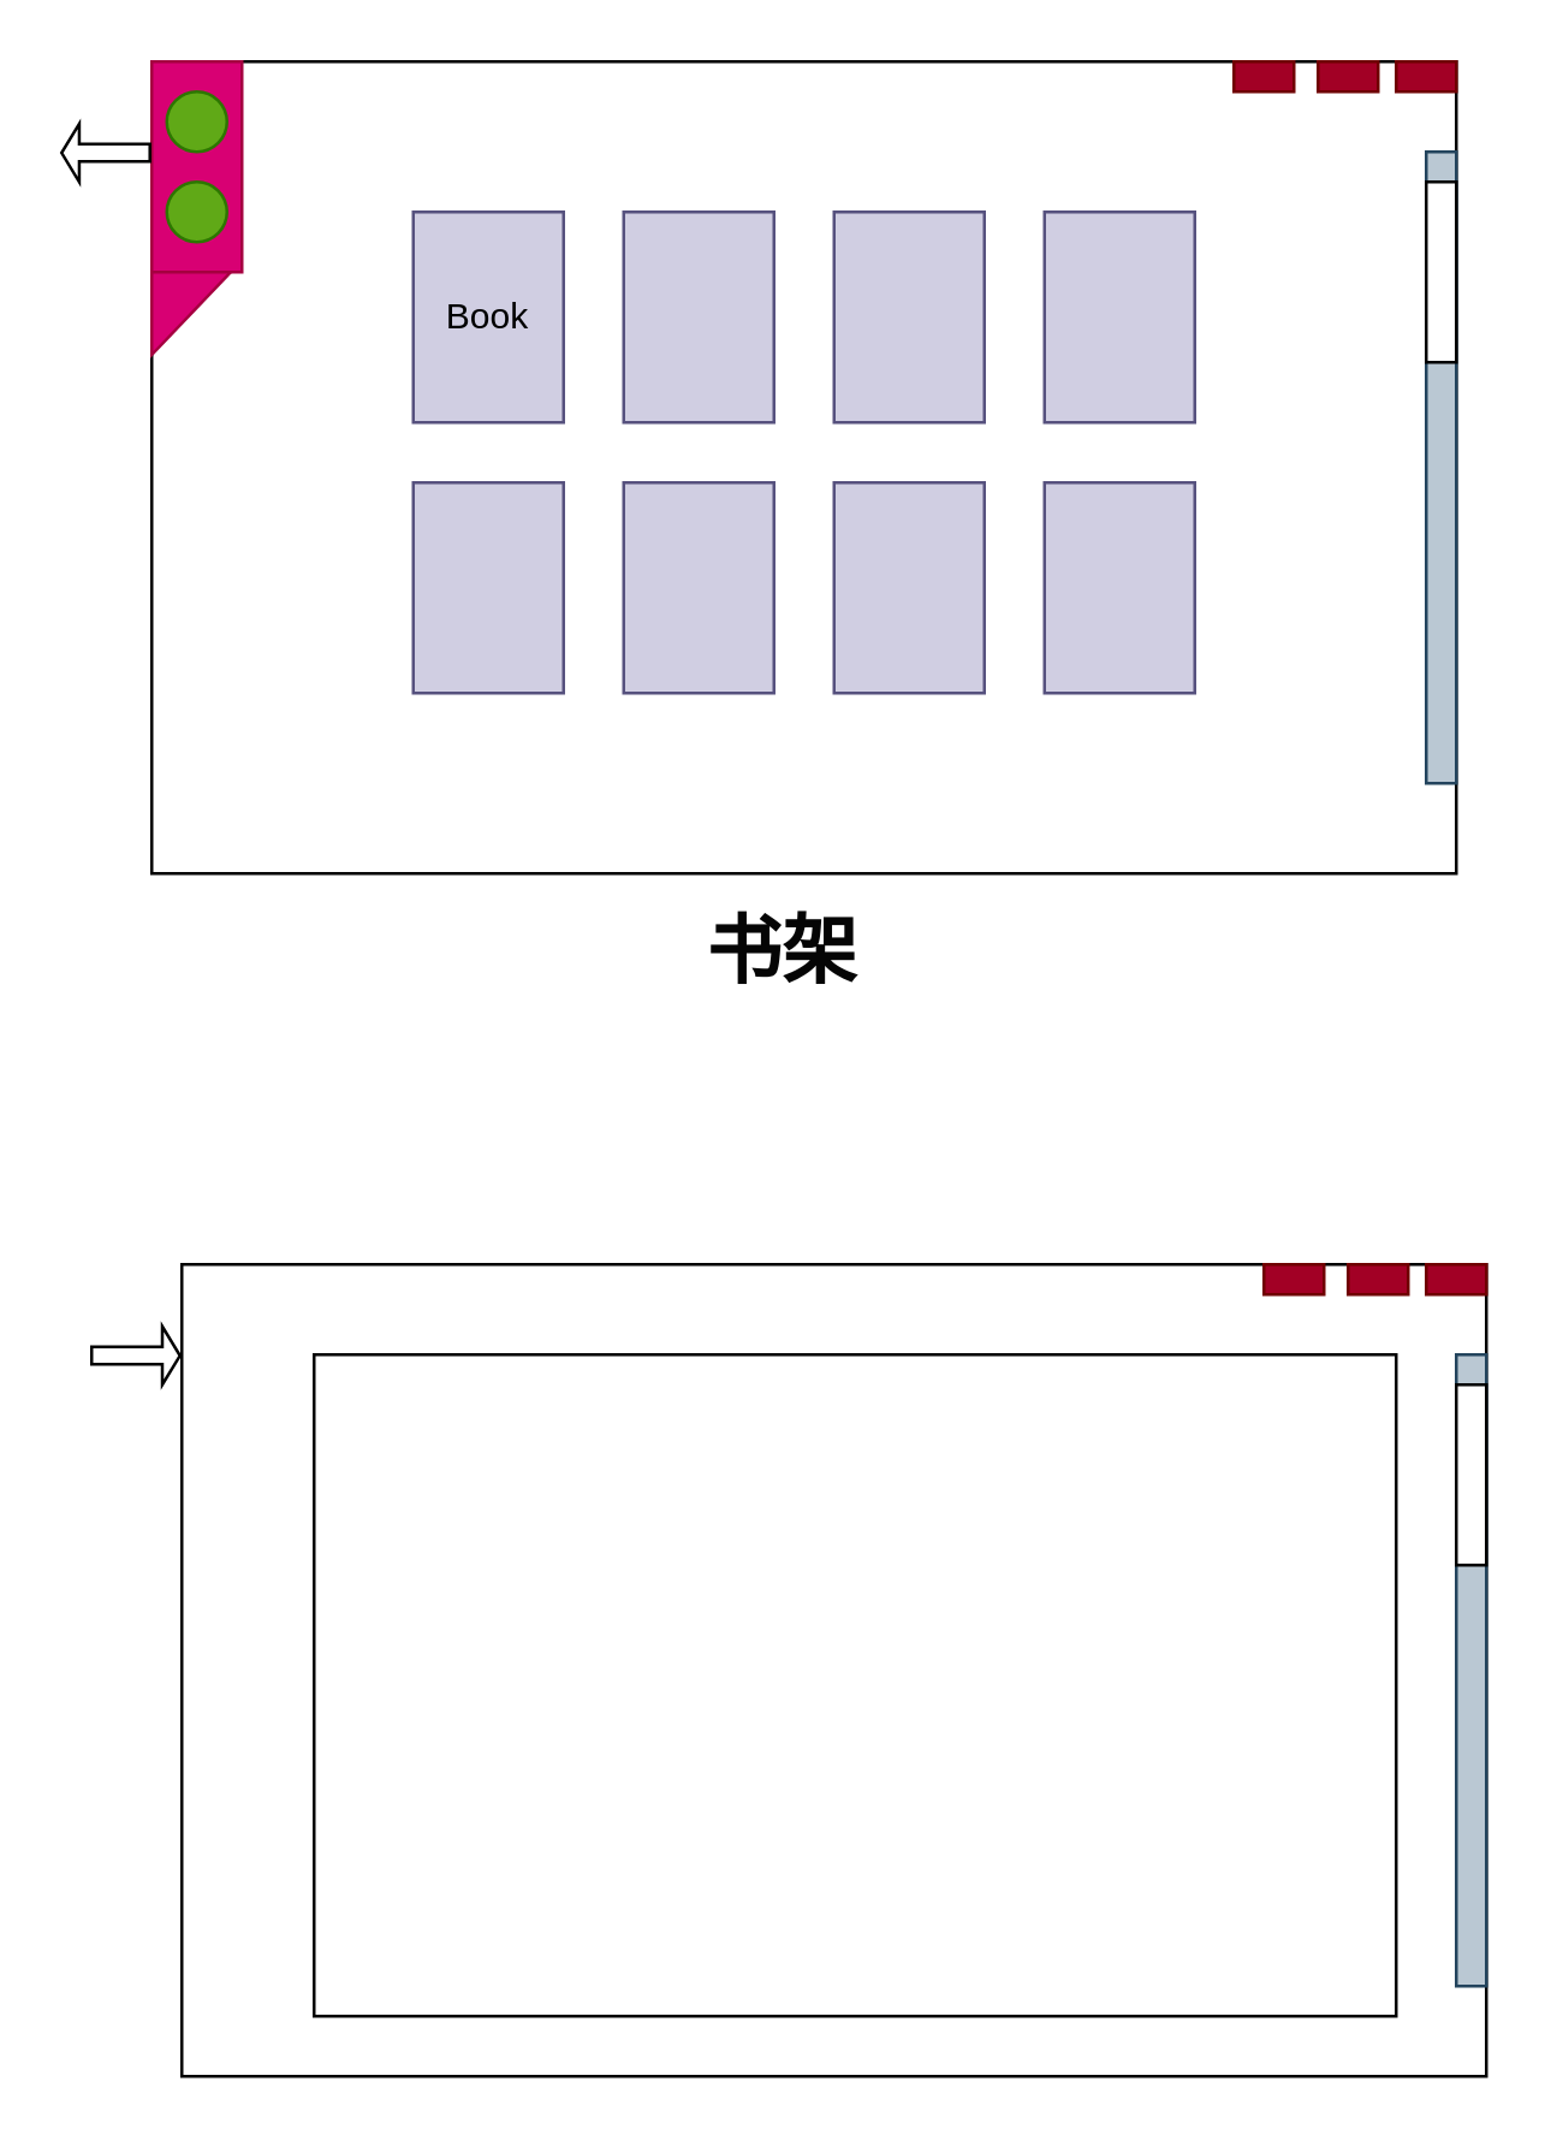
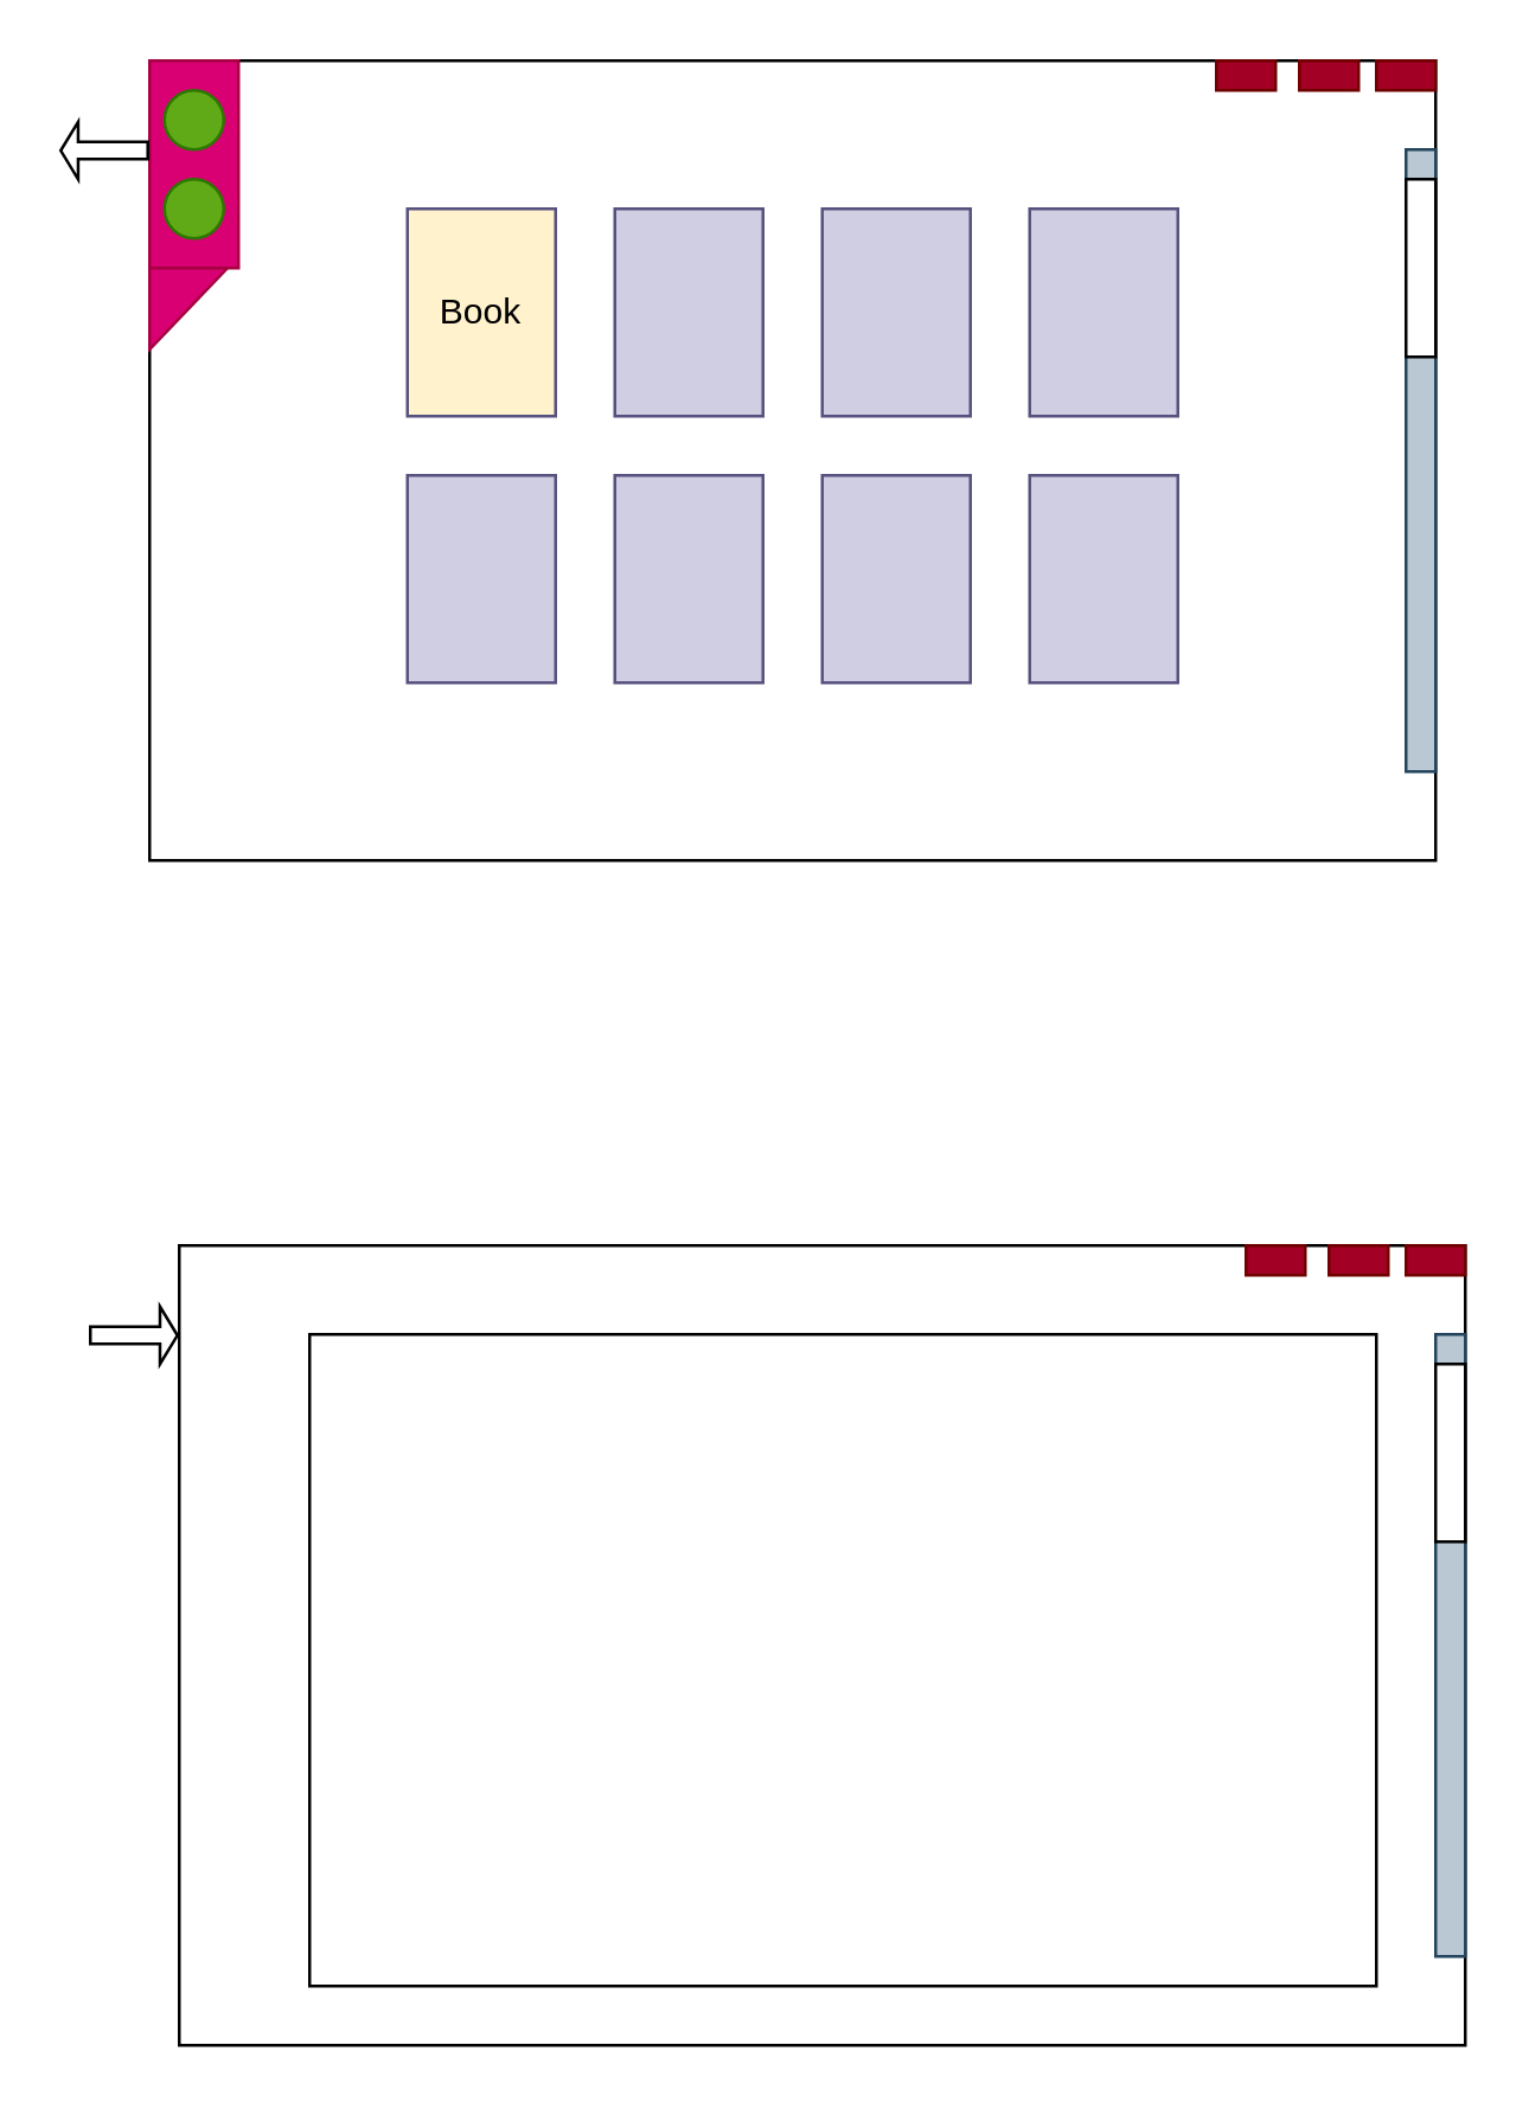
- <mxCell id="9" value="Book" style="rounded=0;whiteSpace=wrap;html=1;fillColor=#d0cee2;strokeColor=#56517e;" vertex="1" parent="1"><mxGeometry x="137" y="70" width="50" height="70" as="geometry" /></mxCell>
+ <mxCell id="9" value="Book" style="rounded=0;whiteSpace=wrap;html=1;fillColor=#fff2cc;strokeColor=#56517e;" vertex="1" parent="1"><mxGeometry x="137" y="70" width="50" height="70" as="geometry" /></mxCell>
- <mxCell id="20" value="&lt;font color=&quot;#050505&quot; style=&quot;font-size: 25px&quot;&gt;&lt;b&gt;书架&lt;/b&gt;&lt;/font&gt;" style="text;html=1;strokeColor=none;fillColor=none;align=center;verticalAlign=middle;whiteSpace=wrap;rounded=0;" vertex="1" parent="1"><mxGeometry x="220" y="300" width="80" height="30" as="geometry" /></mxCell>
